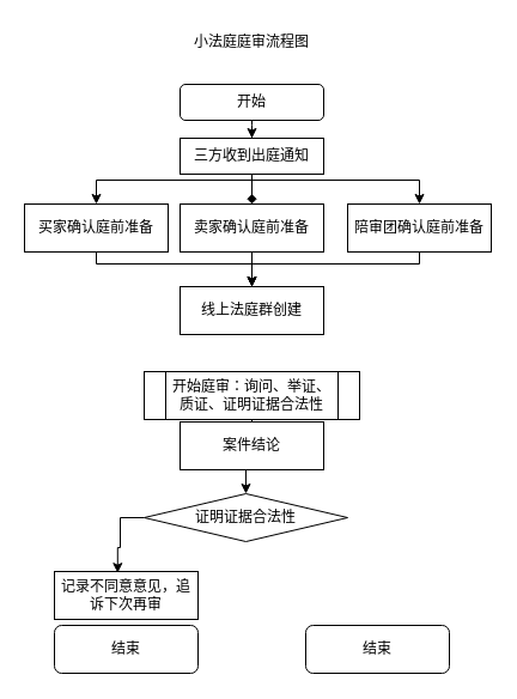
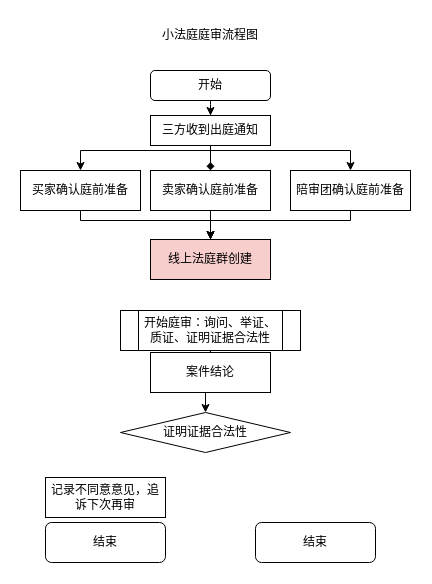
- <mxCell id="15" value="线上法庭群创建" style="rounded=0;whiteSpace=wrap;html=1;" vertex="1" parent="1"><mxGeometry x="150" y="239" width="120" height="40" as="geometry" /></mxCell>
+ <mxCell id="15" value="线上法庭群创建" style="rounded=0;whiteSpace=wrap;html=1;fillColor=#f8cecc;" vertex="1" parent="1"><mxGeometry x="150" y="239" width="120" height="40" as="geometry" /></mxCell>
- <mxCell id="20" style="edgeStyle=orthogonalEdgeStyle;rounded=0;orthogonalLoop=1;jettySize=auto;html=1;entryX=0.44;entryY=0.03;entryDx=0;entryDy=0;entryPerimeter=0;" edge="1" parent="1" source="21" target="22"><mxGeometry relative="1" as="geometry"><Array as="points"><mxPoint x="100" y="432" /><mxPoint x="100" y="457" /><mxPoint x="98" y="457" /></Array></mxGeometry></mxCell>
